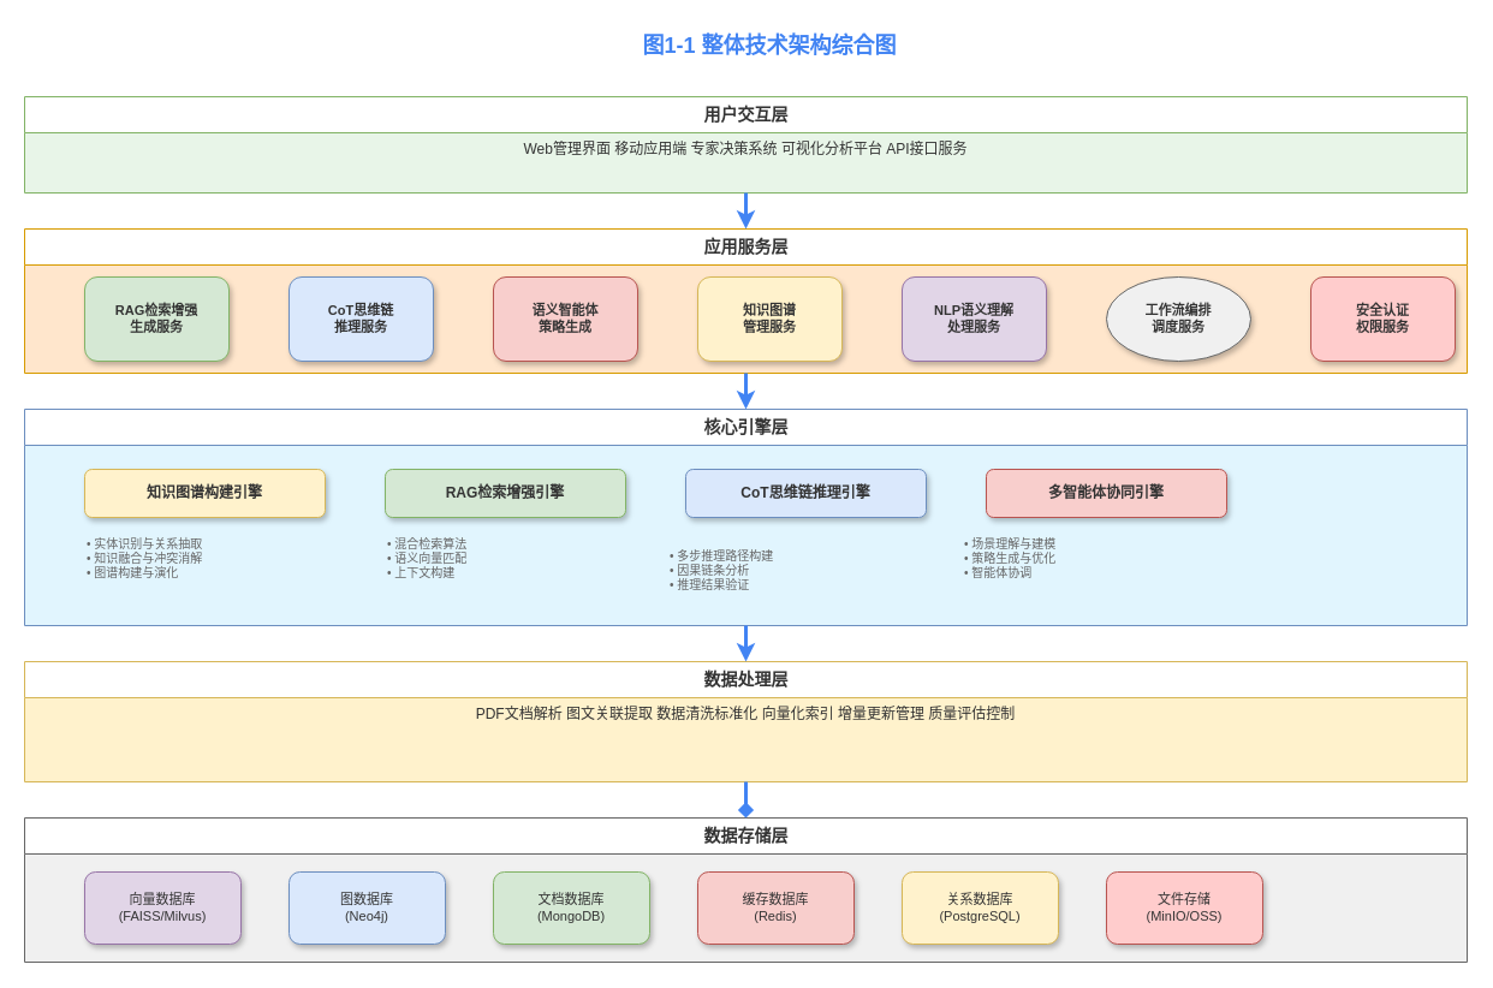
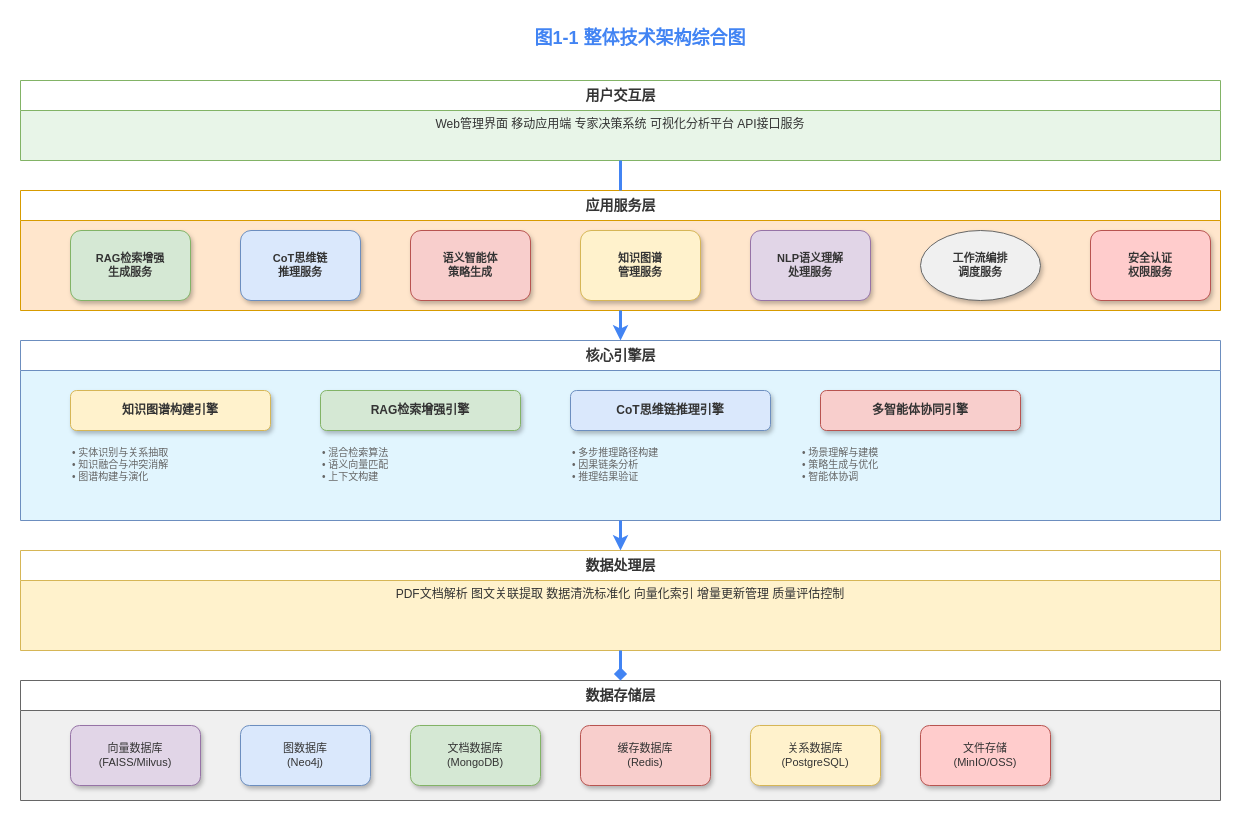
- <mxCell id="34" style="edgeStyle=orthogonalEdgeStyle;rounded=0;orthogonalLoop=1;jettySize=auto;html=1;strokeColor=#4284F3;strokeWidth=3;endArrow=classic;" edge="1" parent="1" source="3" target="5"><mxGeometry relative="1" as="geometry" /></mxCell>
+ <mxCell id="34" style="edgeStyle=orthogonalEdgeStyle;rounded=0;orthogonalLoop=1;jettySize=auto;html=1;strokeColor=#4284F3;strokeWidth=3;endArrow=none;" edge="1" parent="1" source="3" target="5"><mxGeometry relative="1" as="geometry" /></mxCell>
- <mxCell id="21" value="• 多步推理路径构建&#10;• 因果链条分析&#10;• 推理结果验证" style="text;html=1;strokeColor=none;fillColor=none;fontSize=10;fontColor=#666666;align=left;" vertex="1" parent="15"><mxGeometry x="535" y="80" width="200" height="50" as="geometry" /></mxCell>
+ <mxCell id="21" value="• 多步推理路径构建&#10;• 因果链条分析&#10;• 推理结果验证" style="text;html=1;strokeColor=none;fillColor=none;fontSize=10;fontColor=#666666;align=left;" vertex="1" parent="15"><mxGeometry x="550" y="70" width="200" height="50" as="geometry" /></mxCell>
